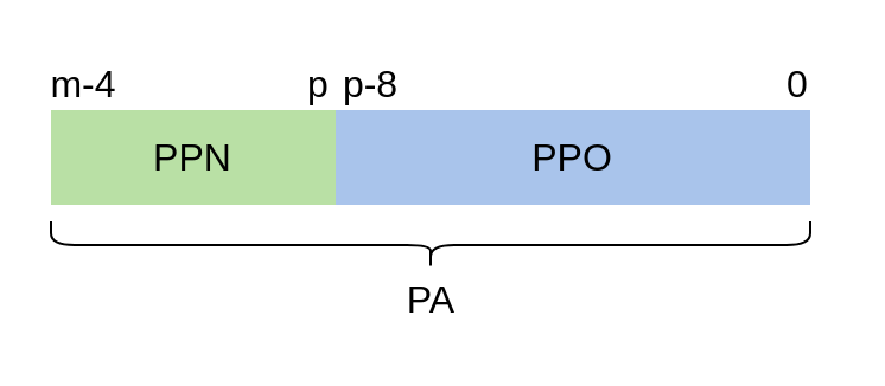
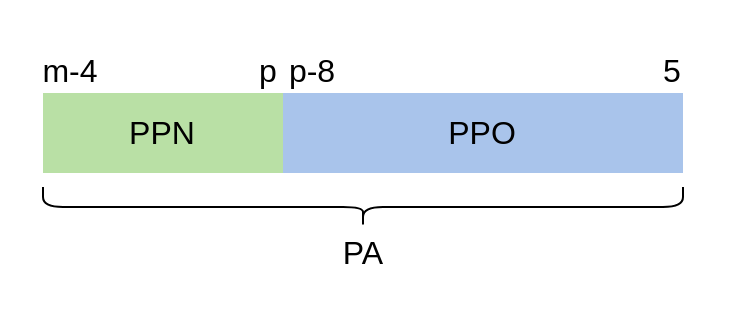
- <mxCell id="6" value="0" style="text;html=1;strokeColor=none;fillColor=none;align=center;verticalAlign=middle;whiteSpace=wrap;rounded=0;fontSize=16;fontStyle=0" vertex="1" parent="1"><mxGeometry x="321" y="20" width="30" height="30" as="geometry" /></mxCell>
+ <mxCell id="6" value="5" style="text;html=1;strokeColor=none;fillColor=none;align=center;verticalAlign=middle;whiteSpace=wrap;rounded=0;fontSize=16;fontStyle=0" vertex="1" parent="1"><mxGeometry x="321" y="20" width="30" height="30" as="geometry" /></mxCell>
